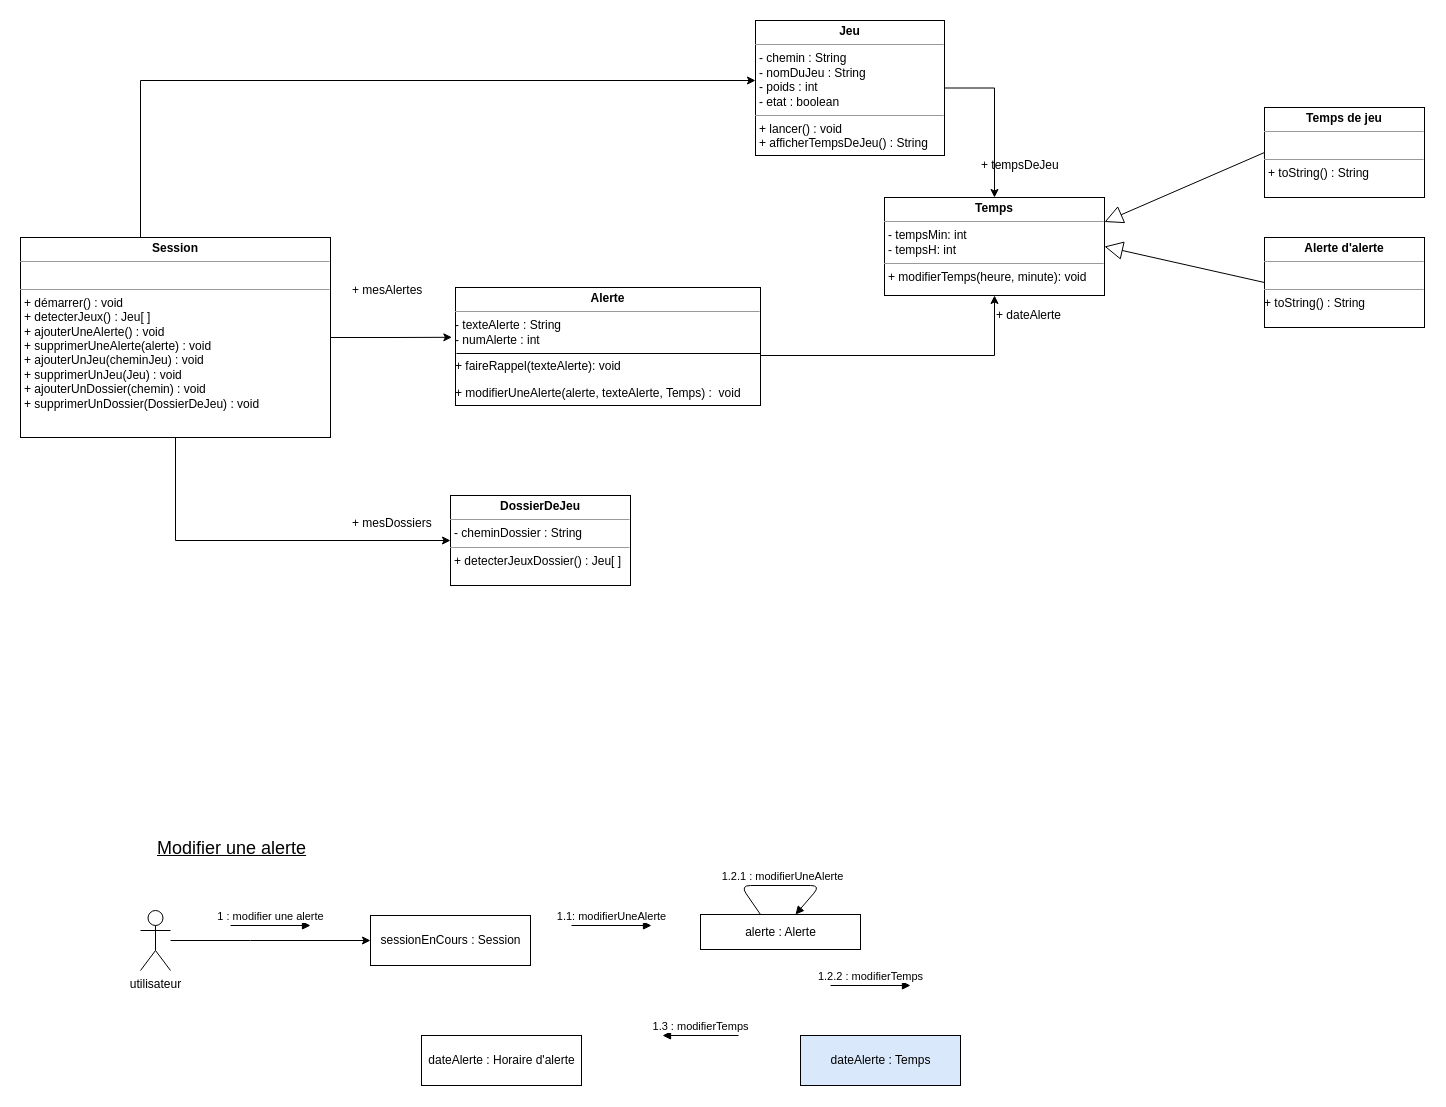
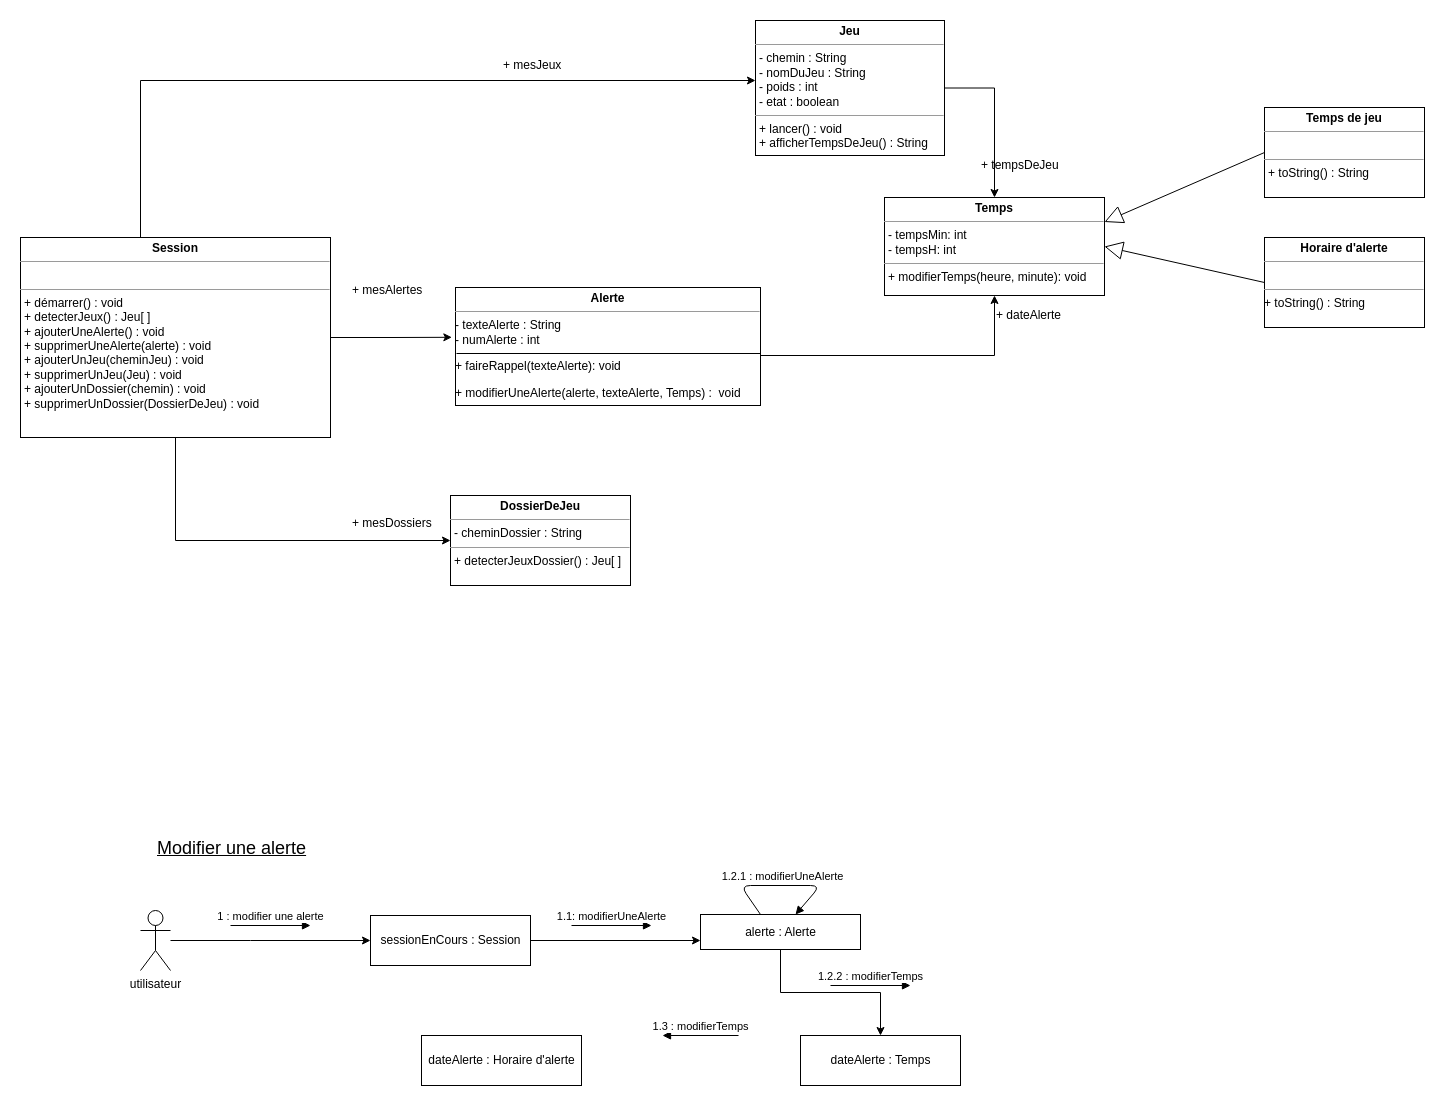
+ <mxCell id="14" value="+ mesJeux" style="text;html=1;resizable=0;points=[];autosize=1;align=left;verticalAlign=top;spacingTop=-4;" parent="1" vertex="1"><mxGeometry x="501" y="55" width="80" height="20" as="geometry" /></mxCell>
- <mxCell id="15" value="&lt;p style=&quot;margin: 0px ; margin-top: 4px ; text-align: center&quot;&gt;&lt;b&gt;Alerte d'alerte&lt;br&gt;&lt;/b&gt;&lt;/p&gt;&lt;hr size=&quot;1&quot;&gt;&lt;br&gt;&lt;hr size=&quot;1&quot;&gt;+ toString() : String" style="verticalAlign=top;align=left;overflow=fill;fontSize=12;fontFamily=Helvetica;html=1;" parent="1" vertex="1"><mxGeometry x="1264" y="237" width="160" height="90" as="geometry" /></mxCell>
+ <mxCell id="15" value="&lt;p style=&quot;margin: 0px ; margin-top: 4px ; text-align: center&quot;&gt;&lt;b&gt;Horaire d'alerte&lt;br&gt;&lt;/b&gt;&lt;/p&gt;&lt;hr size=&quot;1&quot;&gt;&lt;br&gt;&lt;hr size=&quot;1&quot;&gt;+ toString() : String" style="verticalAlign=top;align=left;overflow=fill;fontSize=12;fontFamily=Helvetica;html=1;" parent="1" vertex="1"><mxGeometry x="1264" y="237" width="160" height="90" as="geometry" /></mxCell>
+ <mxCell id="22" value="" style="edgeStyle=orthogonalEdgeStyle;rounded=0;orthogonalLoop=1;jettySize=auto;html=1;" edge="1" parent="1" source="23" target="25"><mxGeometry relative="1" as="geometry"><Array as="points"><mxPoint x="510" y="940" /><mxPoint x="510" y="940" /></Array></mxGeometry></mxCell>
+ <mxCell id="24" value="" style="edgeStyle=orthogonalEdgeStyle;rounded=0;orthogonalLoop=1;jettySize=auto;html=1;" edge="1" parent="1" source="25" target="26"><mxGeometry relative="1" as="geometry" /></mxCell>
- <mxCell id="26" value="dateAlerte : Temps" style="html=1;fillColor=#dae8fc;" vertex="1" parent="1"><mxGeometry x="800" y="1035" width="160" height="50" as="geometry" /></mxCell>
+ <mxCell id="26" value="dateAlerte : Temps" style="html=1;" vertex="1" parent="1"><mxGeometry x="800" y="1035" width="160" height="50" as="geometry" /></mxCell>
